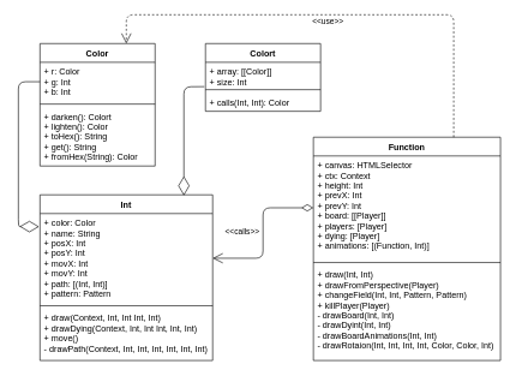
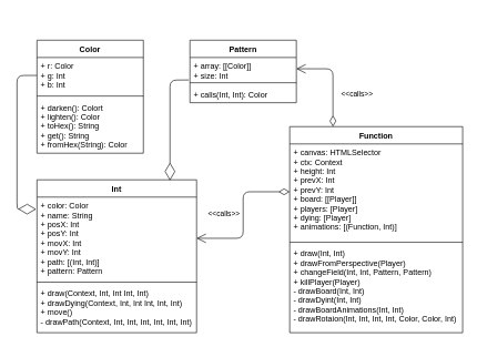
- <mxCell id="24" value="&amp;lt;&amp;lt;use&amp;gt;&amp;gt;" style="endArrow=open;endSize=12;dashed=1;html=1;exitX=0.75;exitY=0;exitDx=0;exitDy=0;entryX=0.75;entryY=0;entryDx=0;entryDy=0;" edge="1" parent="1" source="16" target="2"><mxGeometry x="0.038" y="10" width="160" relative="1" as="geometry"><mxPoint x="560" y="110" as="sourcePoint" /><mxPoint x="720" y="110" as="targetPoint" /><Array as="points"><mxPoint x="625" y="20" /><mxPoint x="170" y="20" /></Array><mxPoint as="offset" /></mxGeometry></mxCell>
- <mxCell id="6" value="Colort" style="swimlane;fontStyle=1;align=center;verticalAlign=top;childLayout=stackLayout;horizontal=1;startSize=26;horizontalStack=0;resizeParent=1;resizeParentMax=0;resizeLast=0;collapsible=1;marginBottom=0;" vertex="1" parent="1"><mxGeometry x="280" y="60" width="160" height="94" as="geometry" /></mxCell>
+ <mxCell id="6" value="Pattern" style="swimlane;fontStyle=1;align=center;verticalAlign=top;childLayout=stackLayout;horizontal=1;startSize=26;horizontalStack=0;resizeParent=1;resizeParentMax=0;resizeLast=0;collapsible=1;marginBottom=0;" vertex="1" parent="1"><mxGeometry x="280" y="60" width="160" height="94" as="geometry" /></mxCell>
+ <mxCell id="22" value="" style="endArrow=open;html=1;endSize=12;startArrow=diamondThin;startSize=14;startFill=0;edgeStyle=orthogonalEdgeStyle;align=left;verticalAlign=bottom;entryX=1;entryY=0.5;entryDx=0;entryDy=0;exitX=0.25;exitY=0;exitDx=0;exitDy=0;" edge="1" parent="1" source="16" target="7"><mxGeometry x="-1" y="3" relative="1" as="geometry"><mxPoint x="680" y="80" as="sourcePoint" /><mxPoint x="540" y="150" as="targetPoint" /></mxGeometry></mxCell>
+ <mxCell id="23" value="&amp;lt;&amp;lt;calls&amp;gt;&amp;gt;" style="edgeLabel;html=1;align=center;verticalAlign=middle;resizable=0;points=[];" vertex="1" connectable="0" parent="22"><mxGeometry x="0.91" y="1" relative="1" as="geometry"><mxPoint x="84" y="36" as="offset" /></mxGeometry></mxCell>
